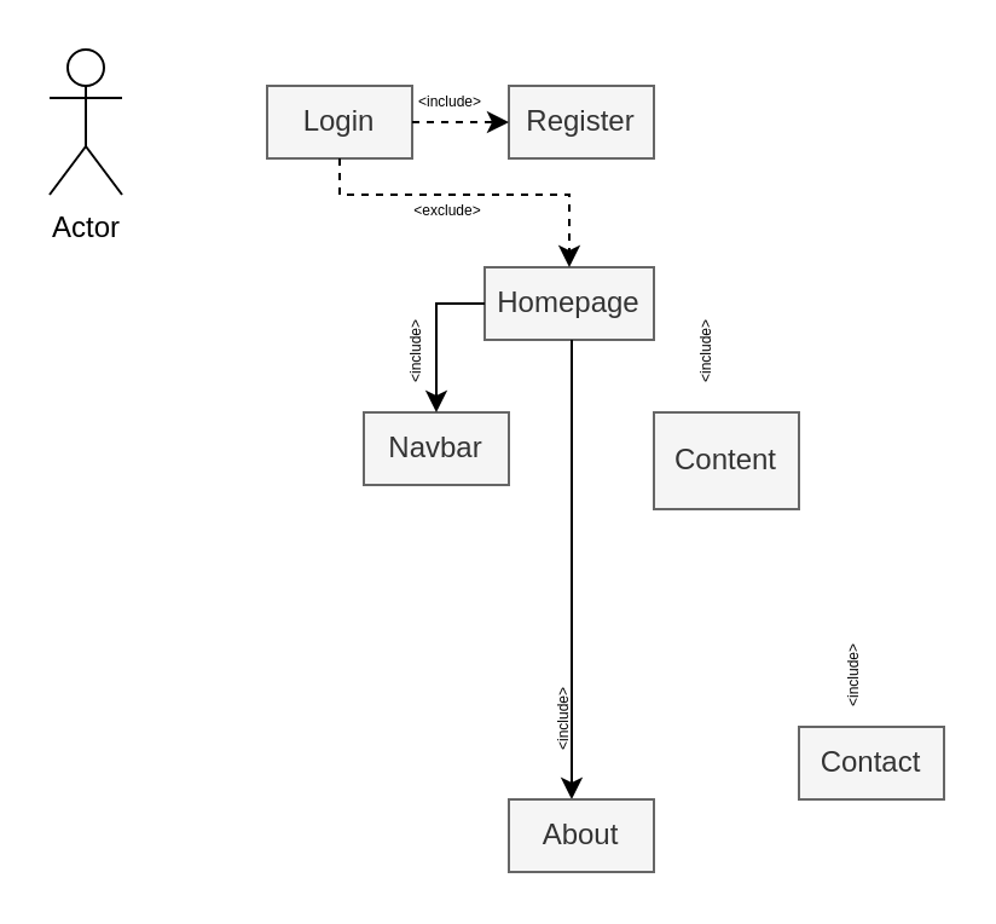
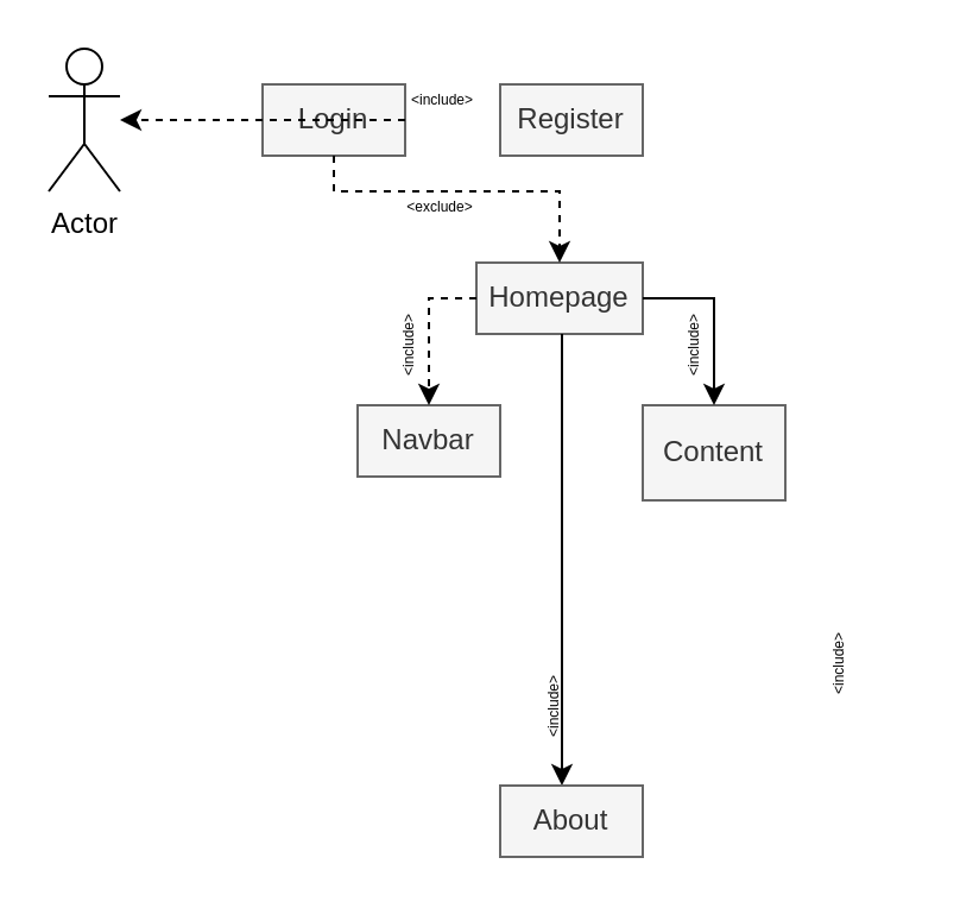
- <mxCell id="9" value="" style="endArrow=classic;html=1;rounded=0;exitX=1;exitY=0.5;exitDx=0;exitDy=0;entryX=0;entryY=0.5;entryDx=0;entryDy=0;dashed=1;" edge="1" parent="1" source="3" target="4"><mxGeometry width="50" height="50" relative="1" as="geometry"><mxPoint x="150" y="55" as="sourcePoint" /><mxPoint x="200" y="65" as="targetPoint" /></mxGeometry></mxCell>
+ <mxCell id="9" value="" style="endArrow=classic;html=1;rounded=0;exitX=1;exitY=0.5;exitDx=0;exitDy=0;dashed=1;" edge="1" parent="1" source="3" target="2"><mxGeometry width="50" height="50" relative="1" as="geometry"><mxPoint x="150" y="55" as="sourcePoint" /><mxPoint x="200" y="65" as="targetPoint" /></mxGeometry></mxCell>
+ <mxCell id="12" value="" style="endArrow=classic;html=1;rounded=0;exitX=1;exitY=0.5;exitDx=0;exitDy=0;entryX=0.5;entryY=0;entryDx=0;entryDy=0;" edge="1" parent="1" source="5" target="8"><mxGeometry width="50" height="50" relative="1" as="geometry"><mxPoint x="230" y="70" as="sourcePoint" /><mxPoint x="250" y="70" as="targetPoint" /><Array as="points"><mxPoint x="300" y="125" /></Array></mxGeometry></mxCell>
- <mxCell id="11" value="" style="endArrow=classic;html=1;rounded=0;exitX=0;exitY=0.5;exitDx=0;exitDy=0;entryX=0.5;entryY=0;entryDx=0;entryDy=0;" edge="1" parent="1" source="5" target="6"><mxGeometry width="50" height="50" relative="1" as="geometry"><mxPoint x="230" y="60" as="sourcePoint" /><mxPoint x="250" y="60" as="targetPoint" /><Array as="points"><mxPoint x="180" y="125" /></Array></mxGeometry></mxCell>
+ <mxCell id="11" value="" style="endArrow=classic;html=1;rounded=0;exitX=0;exitY=0.5;exitDx=0;exitDy=0;entryX=0.5;entryY=0;entryDx=0;entryDy=0;dashed=1;" edge="1" parent="1" source="5" target="6"><mxGeometry width="50" height="50" relative="1" as="geometry"><mxPoint x="230" y="60" as="sourcePoint" /><mxPoint x="250" y="60" as="targetPoint" /><Array as="points"><mxPoint x="180" y="125" /></Array></mxGeometry></mxCell>
- <mxCell id="14" value="Contact" style="text;html=1;align=center;verticalAlign=middle;whiteSpace=wrap;rounded=0;fillColor=#f5f5f5;fontColor=#333333;strokeColor=#666666;" vertex="1" parent="1"><mxGeometry x="330" y="300" width="60" height="30" as="geometry" /></mxCell>
